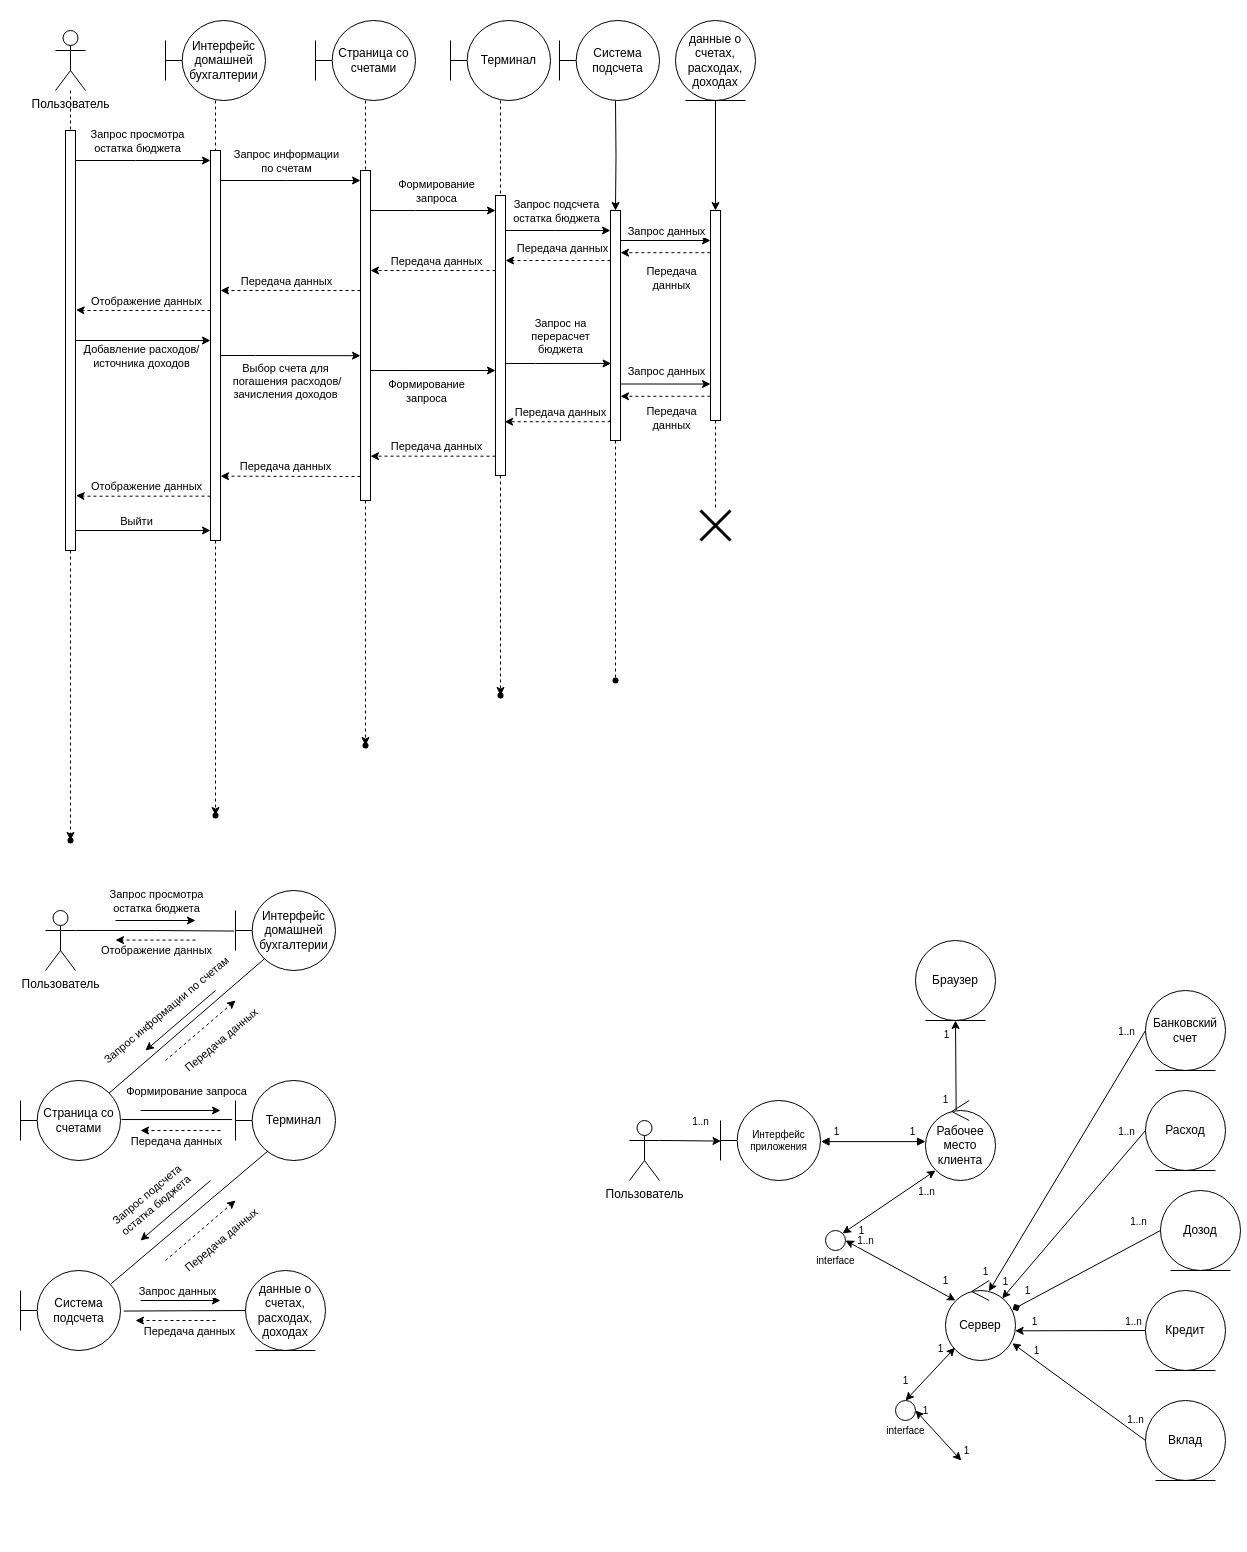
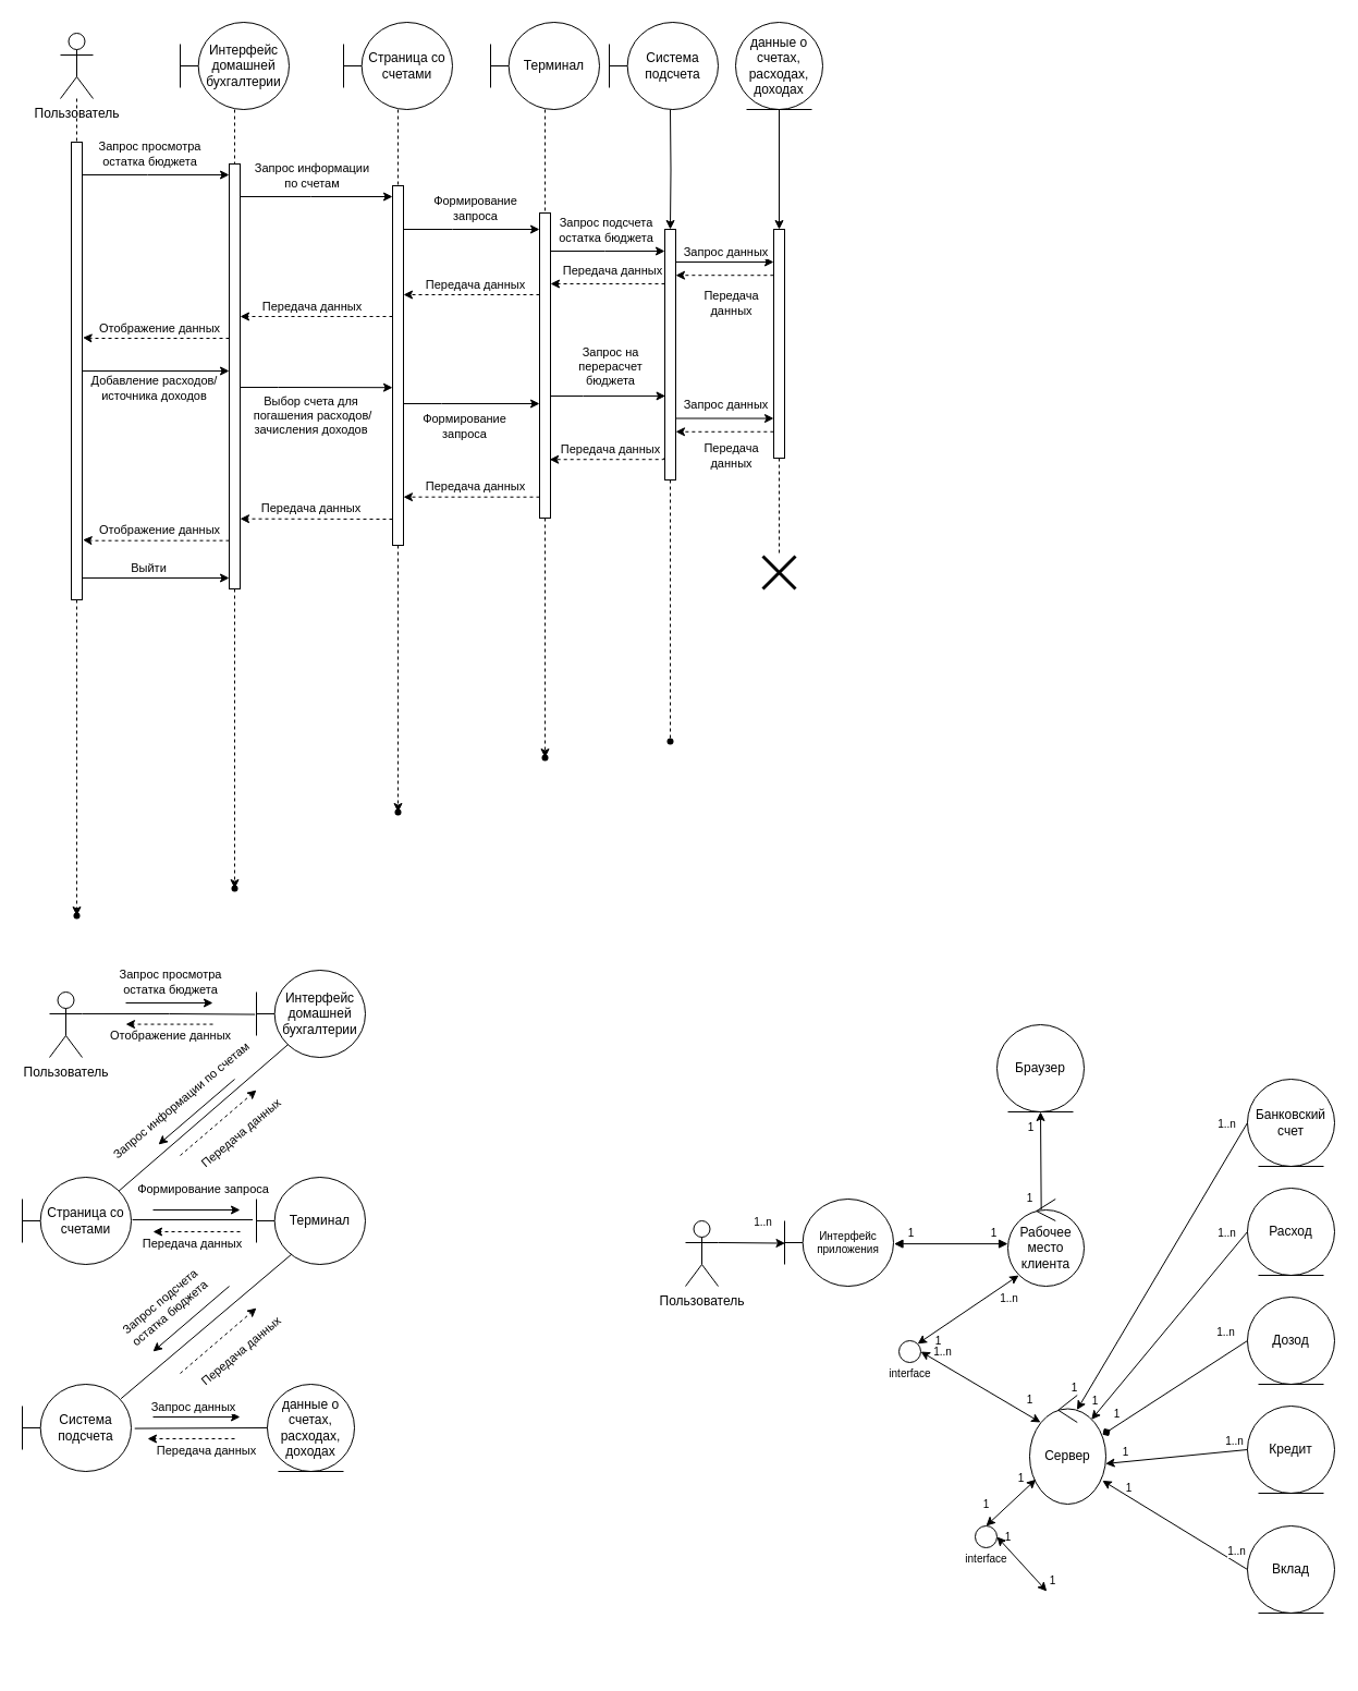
- <mxCell id="108" value="Дозод" style="ellipse;shape=umlEntity;whiteSpace=wrap;html=1;" vertex="1" parent="1"><mxGeometry x="1160" y="1190" width="80" height="80" as="geometry" /></mxCell>
+ <mxCell id="108" value="Дозод" style="ellipse;shape=umlEntity;whiteSpace=wrap;html=1;" vertex="1" parent="1"><mxGeometry x="1145" y="1190" width="80" height="80" as="geometry" /></mxCell>
- <mxCell id="111" value="Сервер" style="ellipse;shape=umlControl;whiteSpace=wrap;html=1;" vertex="1" parent="1"><mxGeometry x="945" y="1280" width="70" height="80" as="geometry" /></mxCell>
+ <mxCell id="111" value="Сервер" style="ellipse;shape=umlControl;whiteSpace=wrap;html=1;" vertex="1" parent="1"><mxGeometry x="945" y="1280" width="70" height="100" as="geometry" /></mxCell>
